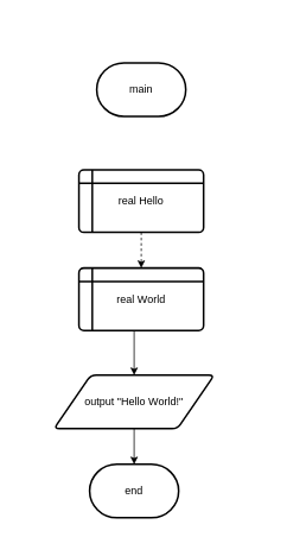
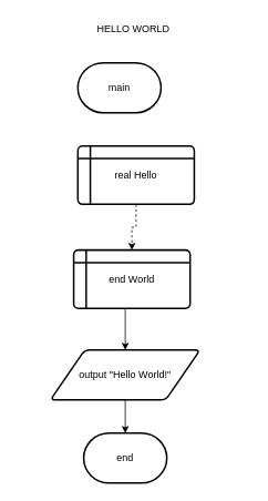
+ <mxCell id="5" value="HELLO WORLD" style="text;html=1;strokeColor=none;fillColor=none;align=center;verticalAlign=middle;whiteSpace=wrap;rounded=0;" parent="1" vertex="1"><mxGeometry x="20" y="20" width="280" height="30" as="geometry" /></mxCell>
- <mxCell id="2" value="main" style="strokeWidth=2;html=1;shape=mxgraph.flowchart.terminator;whiteSpace=wrap;" parent="1" vertex="1"><mxGeometry x="108" y="70" width="100" height="60" as="geometry" /></mxCell>
+ <mxCell id="2" value="main" style="strokeWidth=2;html=1;shape=mxgraph.flowchart.terminator;whiteSpace=wrap;" parent="1" vertex="1"><mxGeometry x="93" y="75" width="100" height="60" as="geometry" /></mxCell>
- <mxCell id="4" value="real Hello" style="shape=internalStorage;whiteSpace=wrap;html=1;dx=15;dy=15;rounded=1;arcSize=8;strokeWidth=2;" parent="1" vertex="1"><mxGeometry x="88" y="190" width="140" height="70" as="geometry" /></mxCell>
+ <mxCell id="4" value="real Hello" style="shape=internalStorage;whiteSpace=wrap;html=1;dx=15;dy=15;rounded=1;arcSize=8;strokeWidth=2;" parent="1" vertex="1"><mxGeometry x="93" y="175" width="140" height="70" as="geometry" /></mxCell>
- <mxCell id="10" value="real World" style="shape=internalStorage;whiteSpace=wrap;html=1;dx=15;dy=15;rounded=1;arcSize=8;strokeWidth=2;" vertex="1" parent="1"><mxGeometry x="88" y="300" width="140" height="70" as="geometry" /></mxCell>
+ <mxCell id="10" value="end World" style="shape=internalStorage;whiteSpace=wrap;html=1;dx=15;dy=15;rounded=1;arcSize=8;strokeWidth=2;" vertex="1" parent="1"><mxGeometry x="88" y="300" width="140" height="70" as="geometry" /></mxCell>
